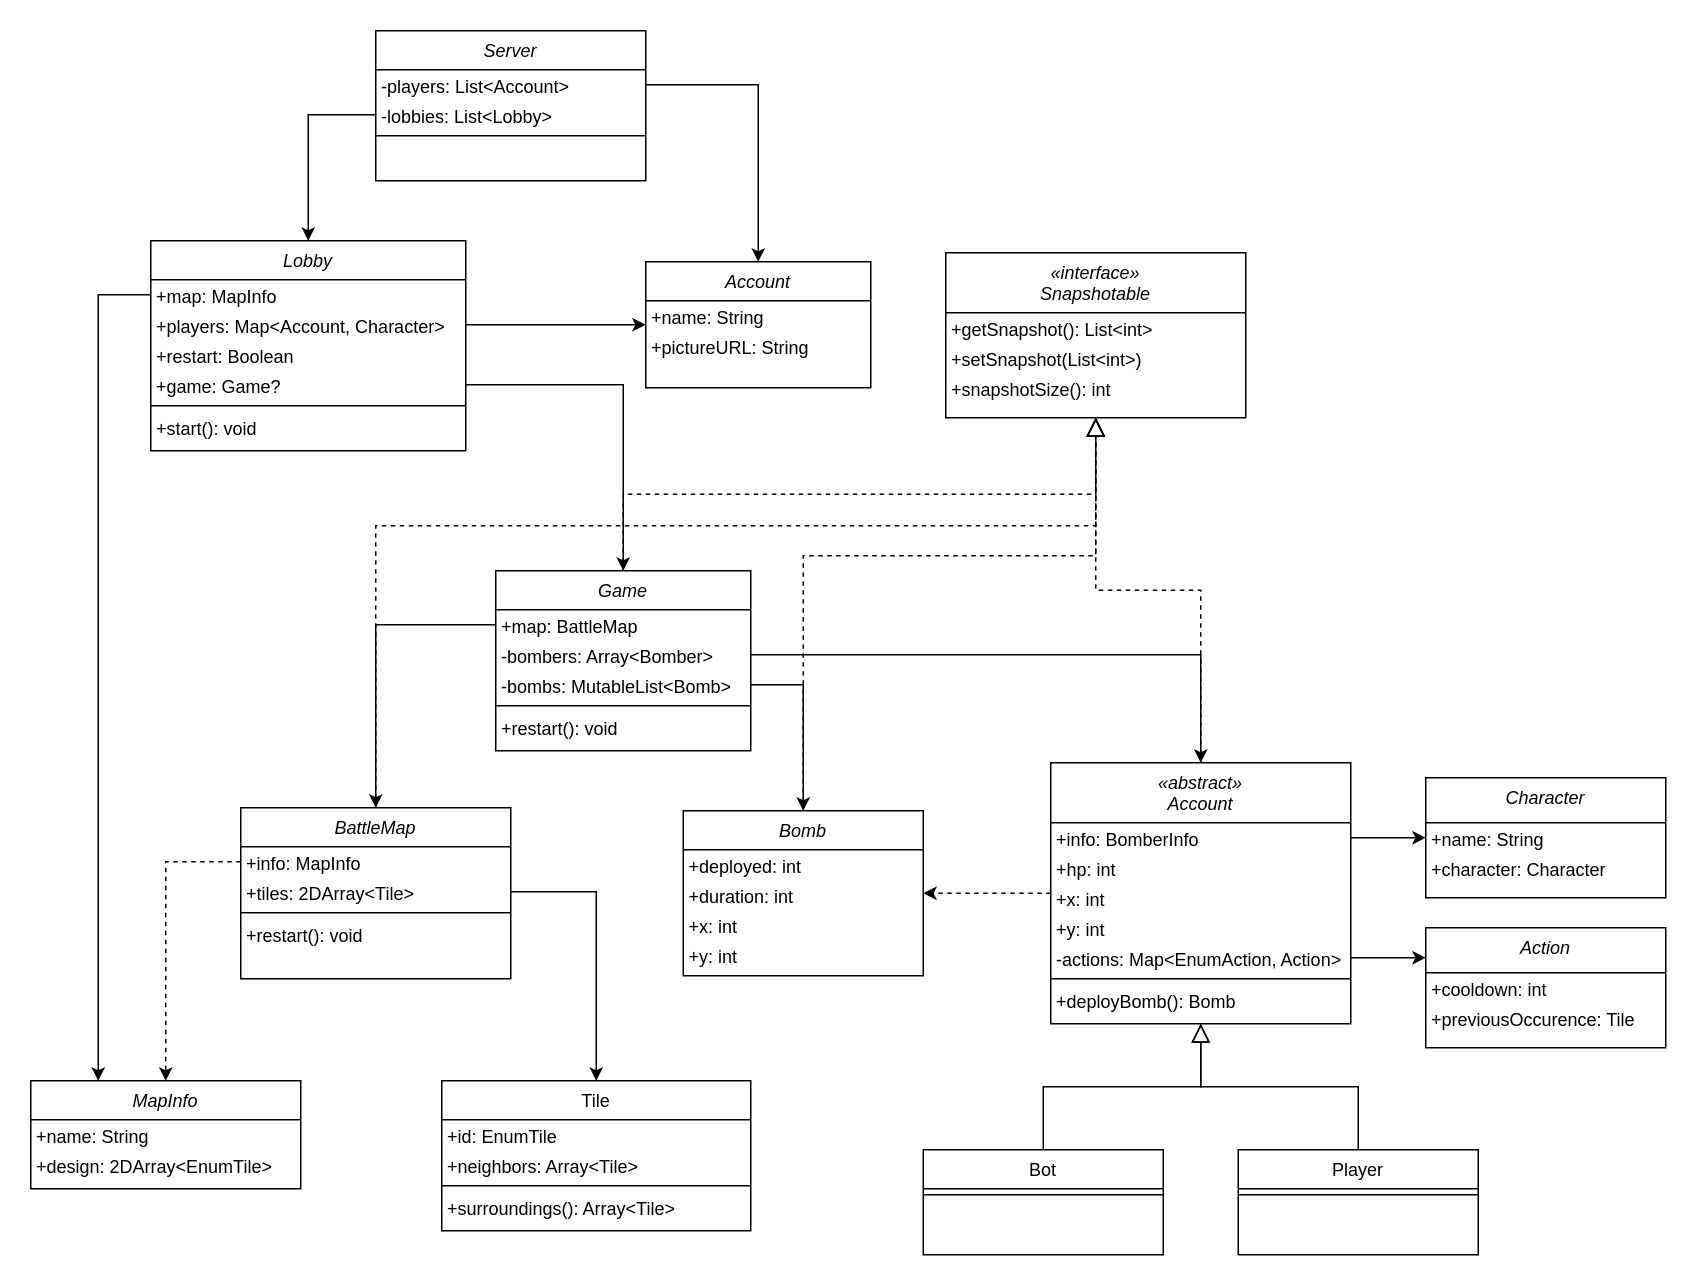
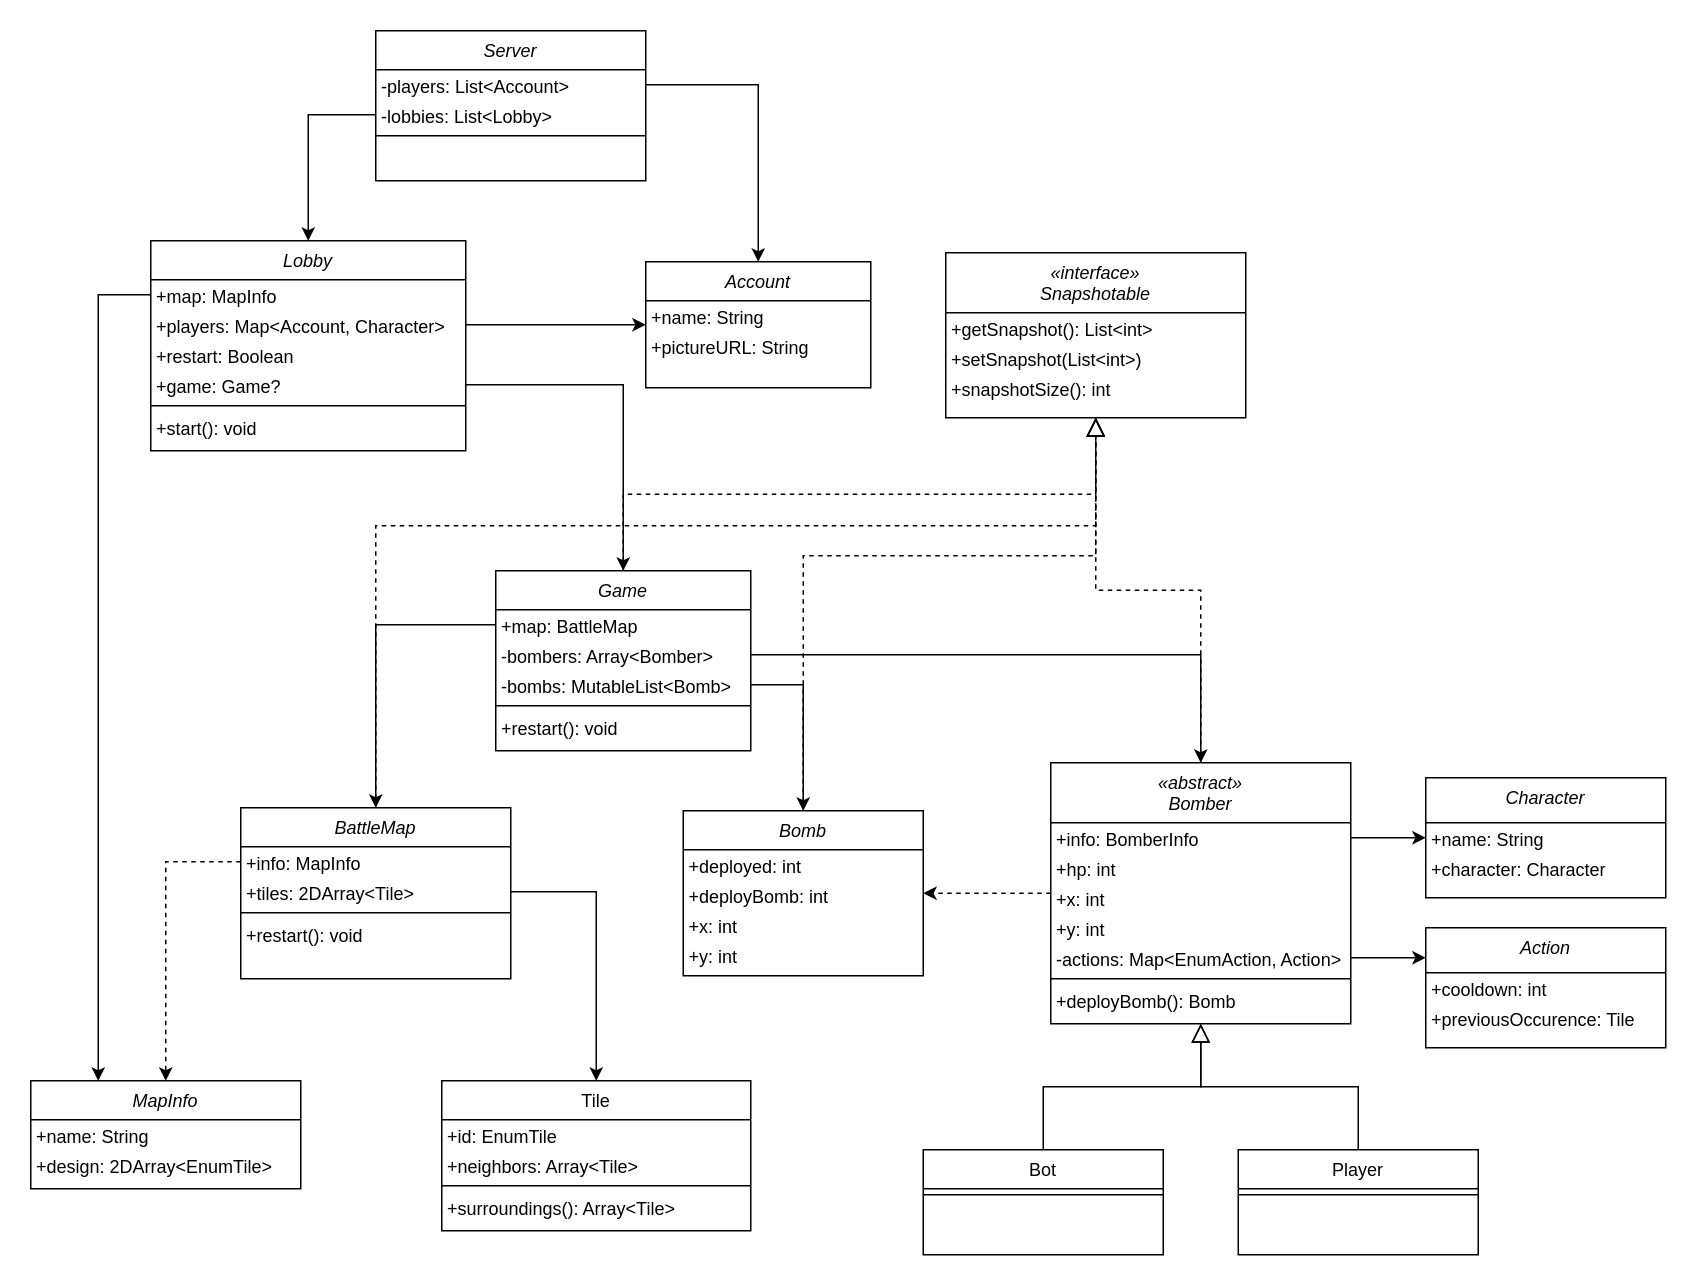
- <mxCell id="19" value="«abstract»&#10;Account" style="swimlane;fontStyle=2;align=center;verticalAlign=top;childLayout=stackLayout;horizontal=1;startSize=40;horizontalStack=0;resizeParent=1;resizeLast=0;collapsible=1;marginBottom=0;rounded=0;shadow=0;strokeWidth=1;" parent="1" vertex="1"><mxGeometry x="700" y="508" width="200" height="174" as="geometry"><mxRectangle x="230" y="140" width="160" height="26" as="alternateBounds" /></mxGeometry></mxCell>
+ <mxCell id="19" value="«abstract»&#10;Bomber" style="swimlane;fontStyle=2;align=center;verticalAlign=top;childLayout=stackLayout;horizontal=1;startSize=40;horizontalStack=0;resizeParent=1;resizeLast=0;collapsible=1;marginBottom=0;rounded=0;shadow=0;strokeWidth=1;" parent="1" vertex="1"><mxGeometry x="700" y="508" width="200" height="174" as="geometry"><mxRectangle x="230" y="140" width="160" height="26" as="alternateBounds" /></mxGeometry></mxCell>
- <mxCell id="42" value="+duration: int" style="text;align=left;verticalAlign=top;spacingLeft=4;spacingRight=4;overflow=hidden;rotatable=0;points=[[0,0.5],[1,0.5]];portConstraint=eastwest;spacing=0;" parent="40" vertex="1"><mxGeometry y="46" width="160" height="20" as="geometry" /></mxCell>
+ <mxCell id="42" value="+deployBomb: int" style="text;align=left;verticalAlign=top;spacingLeft=4;spacingRight=4;overflow=hidden;rotatable=0;points=[[0,0.5],[1,0.5]];portConstraint=eastwest;spacing=0;" parent="40" vertex="1"><mxGeometry y="46" width="160" height="20" as="geometry" /></mxCell>
